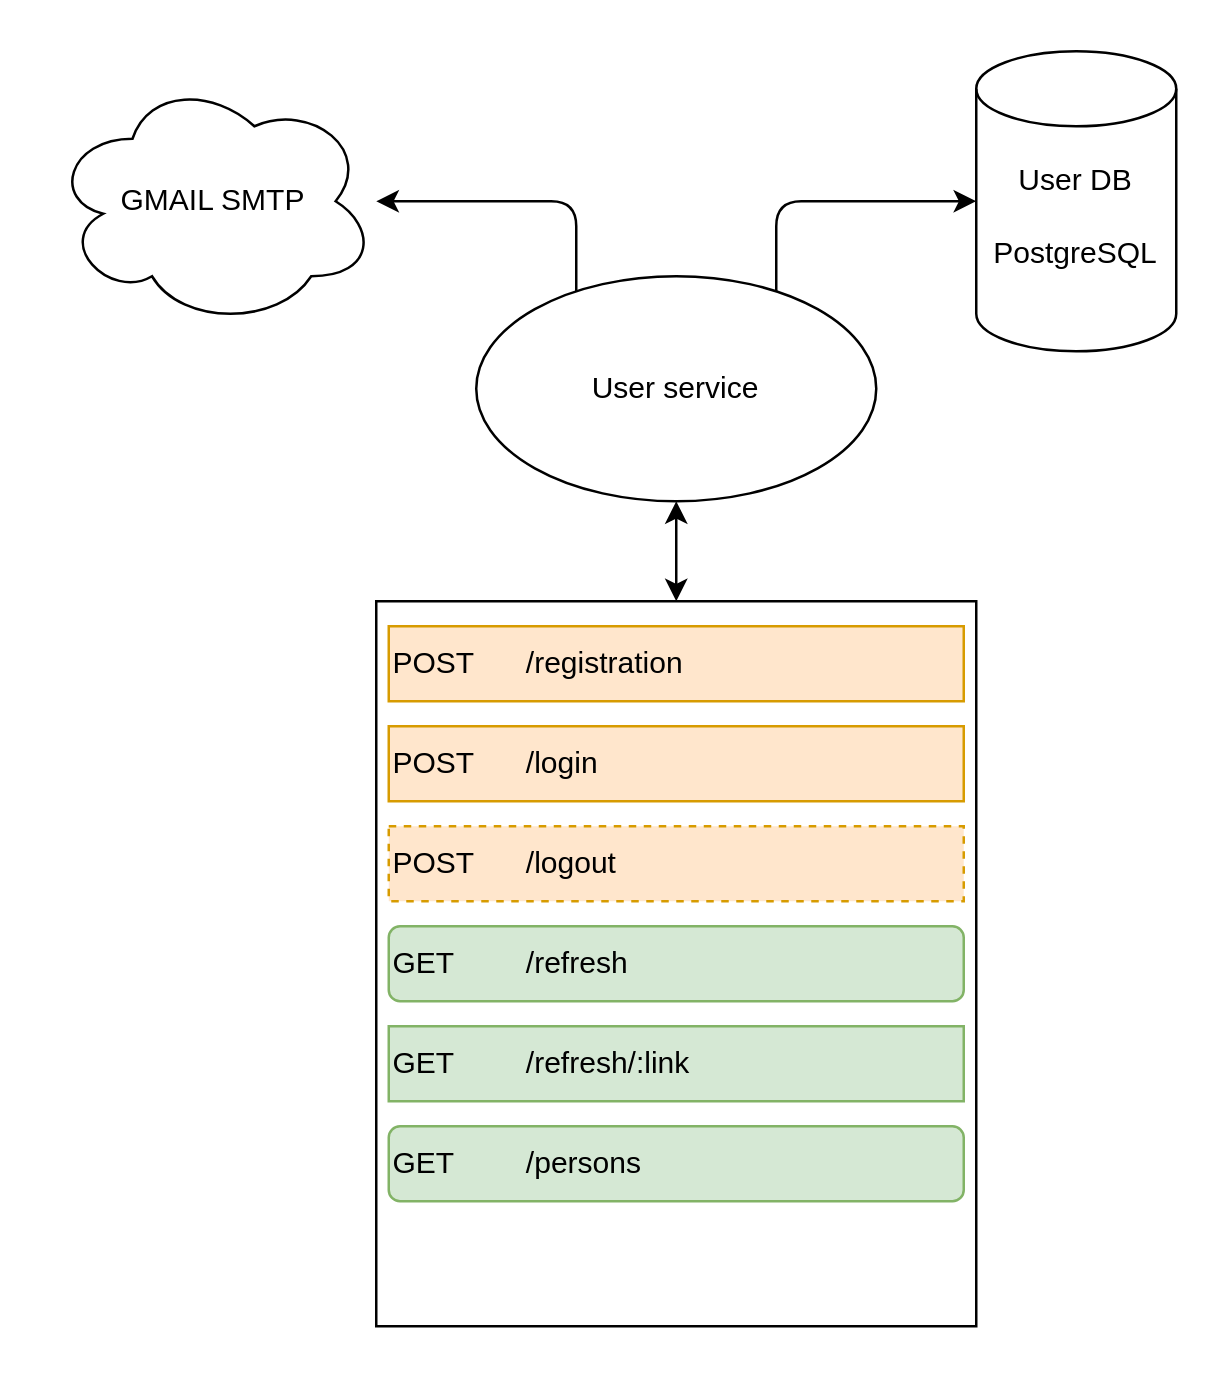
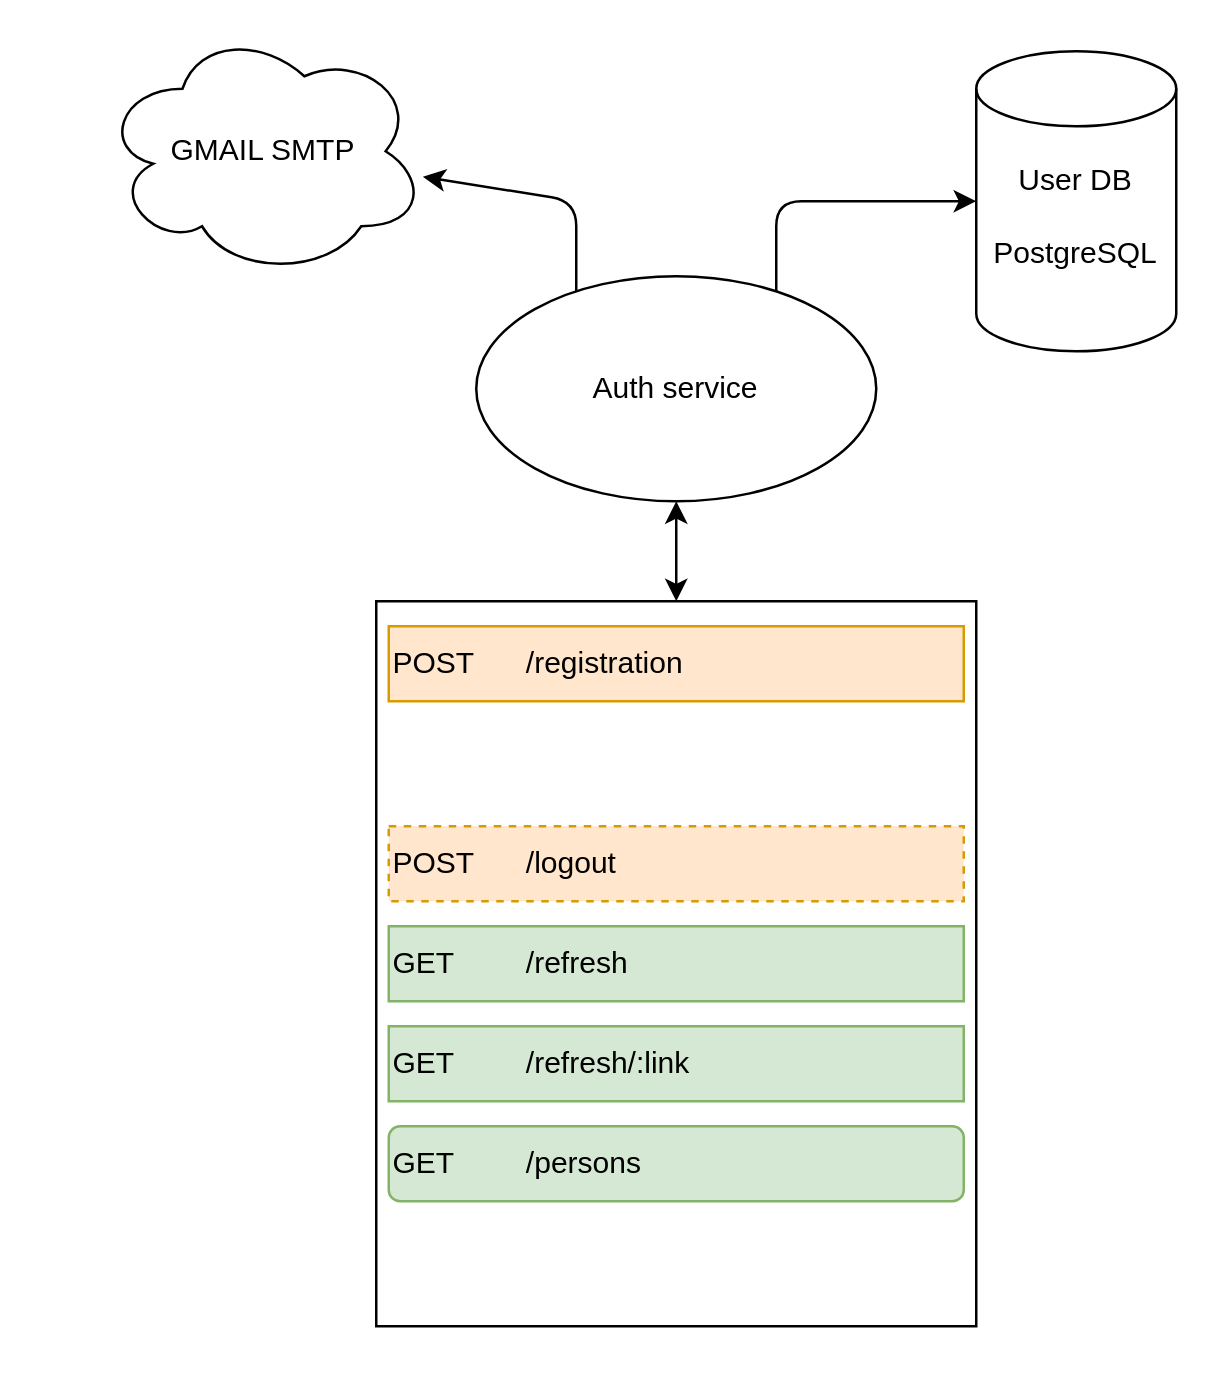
- <mxCell id="5" value="GMAIL SMTP" style="ellipse;shape=cloud;whiteSpace=wrap;html=1;" vertex="1" parent="1"><mxGeometry x="20" y="30" width="130" height="100" as="geometry" /></mxCell>
+ <mxCell id="5" value="GMAIL SMTP" style="ellipse;shape=cloud;whiteSpace=wrap;html=1;" vertex="1" parent="1"><mxGeometry x="40" y="10" width="130" height="100" as="geometry" /></mxCell>
- <mxCell id="7" value="User service" style="ellipse;whiteSpace=wrap;html=1;" vertex="1" parent="1"><mxGeometry x="190" y="110" width="160" height="90" as="geometry" /></mxCell>
+ <mxCell id="7" value="Auth service" style="ellipse;whiteSpace=wrap;html=1;" vertex="1" parent="1"><mxGeometry x="190" y="110" width="160" height="90" as="geometry" /></mxCell>
- <mxCell id="8" value="POST&amp;nbsp;&lt;span style=&quot;white-space: pre;&quot;&gt;&#09;&lt;/span&gt;&lt;span style=&quot;background-color: transparent;&quot;&gt;/login&lt;/span&gt;" style="rounded=0;whiteSpace=wrap;html=1;fillColor=#ffe6cc;strokeColor=#d79b00;align=left;" vertex="1" parent="1"><mxGeometry x="155" y="290" width="230" height="30" as="geometry" /></mxCell>
- <mxCell id="10" value="GET&amp;nbsp;&lt;span style=&quot;white-space: pre;&quot;&gt;&#09;&lt;/span&gt;&lt;span style=&quot;background-color: transparent;&quot;&gt;/refresh&lt;/span&gt;" style="whiteSpace=wrap;html=1;fillColor=#d5e8d4;strokeColor=#82b366;align=left;rounded=1;" vertex="1" parent="1"><mxGeometry x="155" y="370" width="230" height="30" as="geometry" /></mxCell>
+ <mxCell id="10" value="GET&amp;nbsp;&lt;span style=&quot;white-space: pre;&quot;&gt;&#09;&lt;/span&gt;&lt;span style=&quot;background-color: transparent;&quot;&gt;/refresh&lt;/span&gt;" style="rounded=0;whiteSpace=wrap;html=1;fillColor=#d5e8d4;strokeColor=#82b366;align=left;" vertex="1" parent="1"><mxGeometry x="155" y="370" width="230" height="30" as="geometry" /></mxCell>
